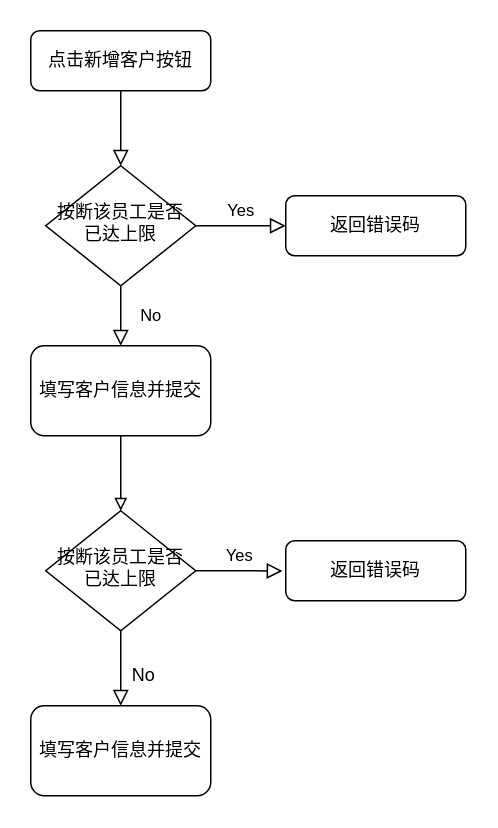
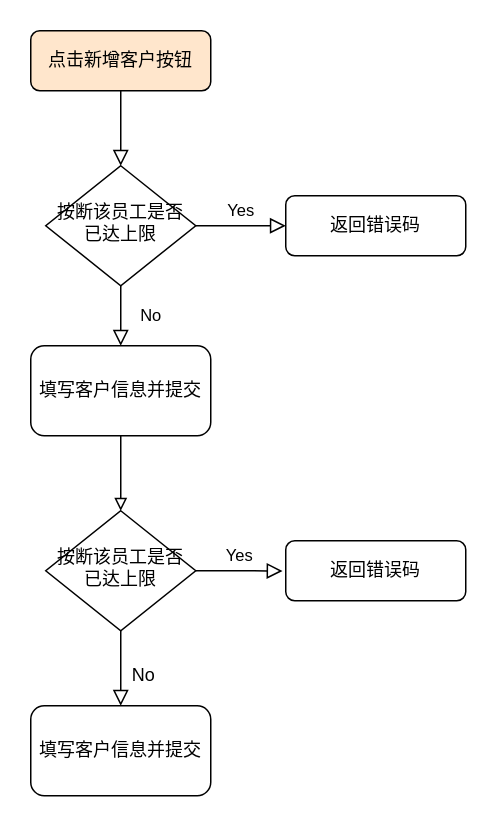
- <mxCell id="3" value="点击新增客户按钮" style="rounded=1;whiteSpace=wrap;html=1;fontSize=12;glass=0;strokeWidth=1;shadow=0;" parent="1" vertex="1"><mxGeometry x="20" y="20" width="120" height="40" as="geometry" /></mxCell>
+ <mxCell id="3" value="点击新增客户按钮" style="rounded=1;whiteSpace=wrap;html=1;fontSize=12;glass=0;strokeWidth=1;shadow=0;fillColor=#ffe6cc;" parent="1" vertex="1"><mxGeometry x="20" y="20" width="120" height="40" as="geometry" /></mxCell>
